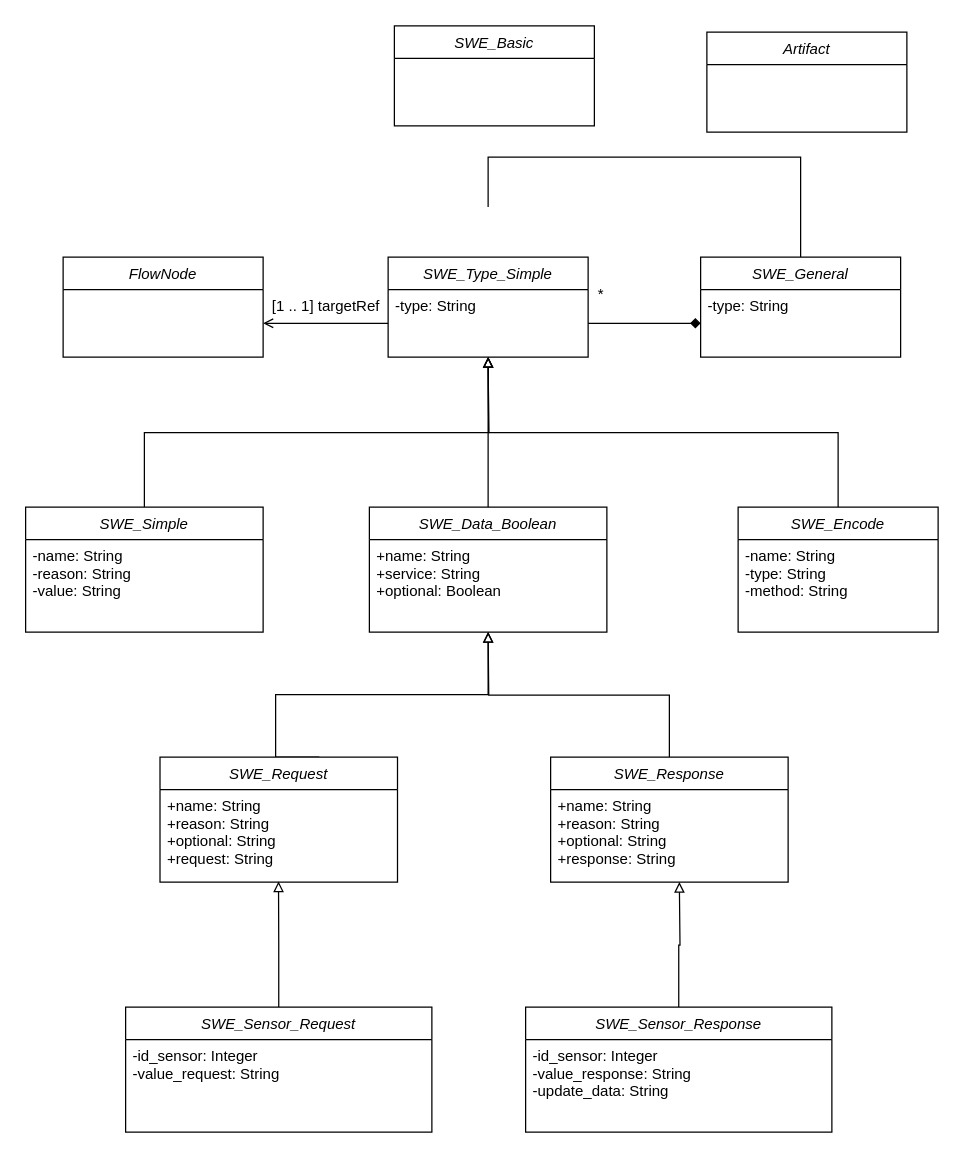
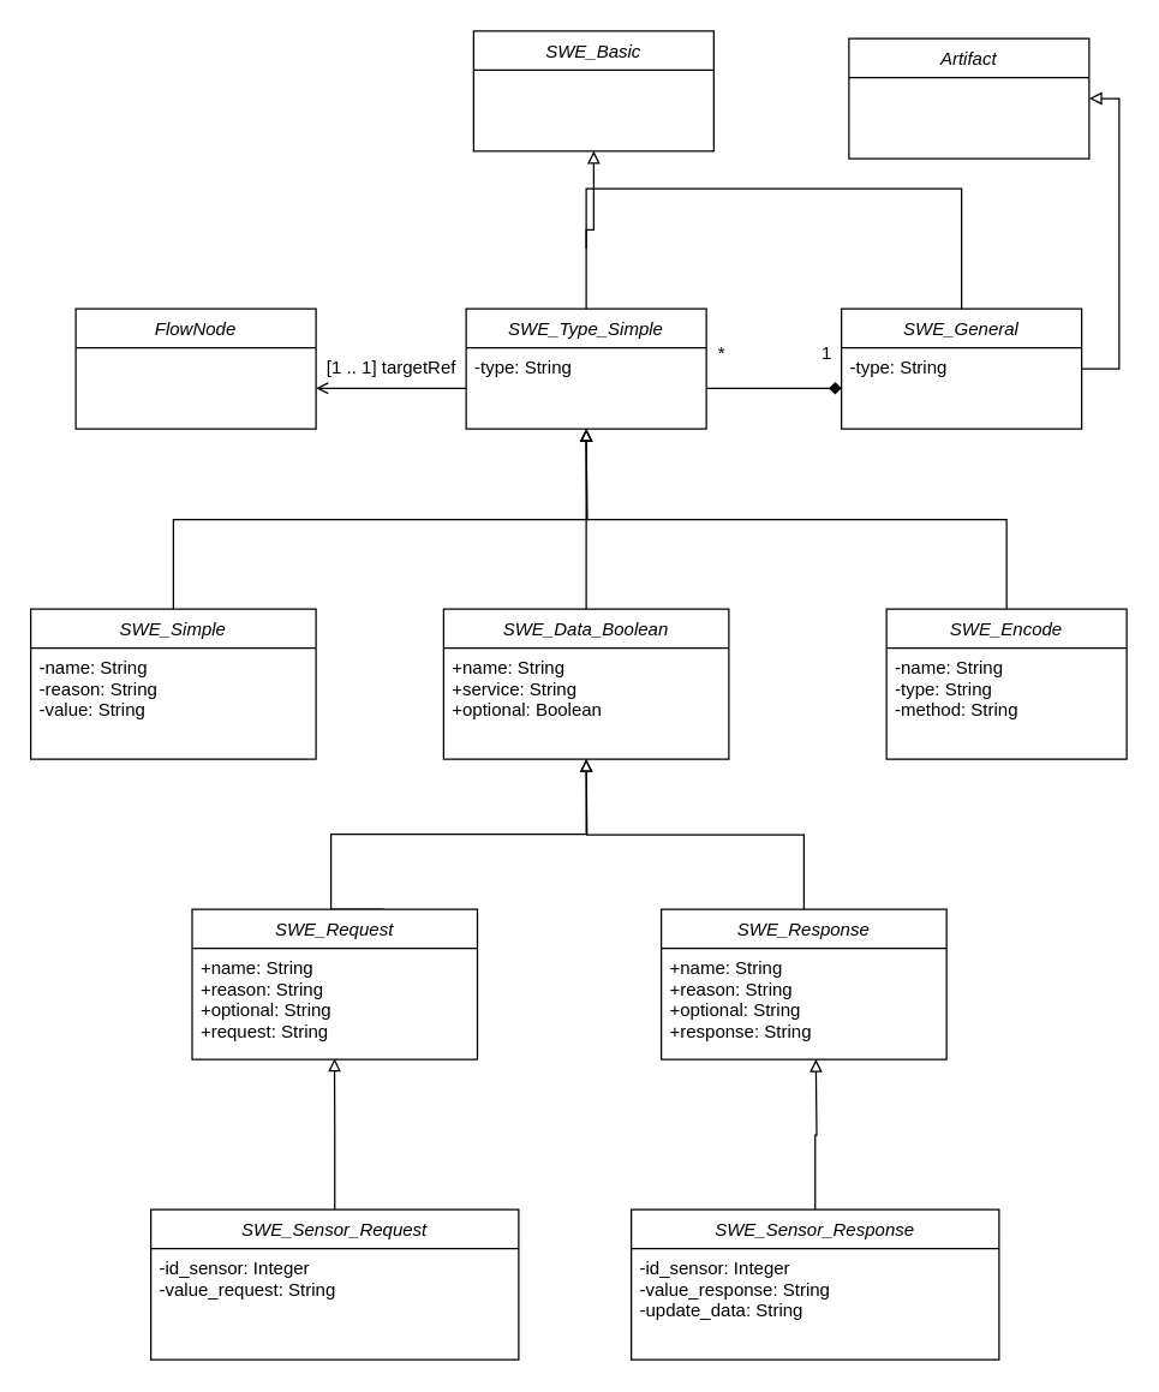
+ <mxCell id="3" style="edgeStyle=orthogonalEdgeStyle;rounded=0;orthogonalLoop=1;jettySize=auto;html=1;exitX=0.5;exitY=0;exitDx=0;exitDy=0;entryX=0.5;entryY=1;entryDx=0;entryDy=0;endArrow=block;endFill=0;" parent="1" source="4" target="2" edge="1"><mxGeometry relative="1" as="geometry" /></mxCell>
+ <mxCell id="7" style="edgeStyle=orthogonalEdgeStyle;rounded=0;orthogonalLoop=1;jettySize=auto;html=1;exitX=1;exitY=0.5;exitDx=0;exitDy=0;entryX=1;entryY=0.5;entryDx=0;entryDy=0;endArrow=block;endFill=0;" parent="1" source="8" target="34" edge="1"><mxGeometry relative="1" as="geometry" /></mxCell>
+ <mxCell id="32" value="1" style="text;html=1;align=center;verticalAlign=middle;resizable=0;points=[];autosize=1;strokeColor=none;" parent="1" vertex="1"><mxGeometry x="540" y="225" width="20" height="20" as="geometry" /></mxCell>
